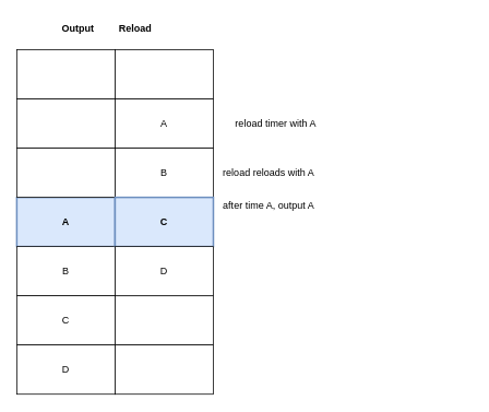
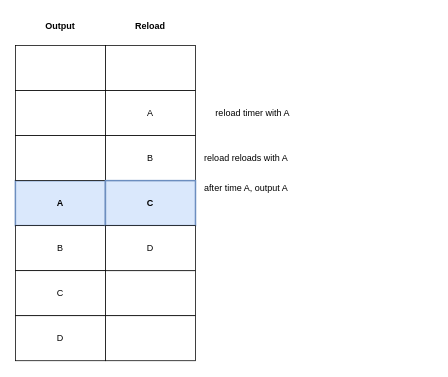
- <mxCell id="12" value="Output" style="text;html=1;strokeColor=none;fillColor=none;align=center;verticalAlign=middle;whiteSpace=wrap;rounded=0;fontStyle=1" vertex="1" parent="1"><mxGeometry x="65" y="20" width="60" height="30" as="geometry" /></mxCell>
+ <mxCell id="12" value="Output" style="text;html=1;strokeColor=none;fillColor=none;align=center;verticalAlign=middle;whiteSpace=wrap;rounded=0;fontStyle=1" vertex="1" parent="1"><mxGeometry x="50" y="20" width="60" height="30" as="geometry" /></mxCell>
- <mxCell id="13" value="Reload" style="text;html=1;strokeColor=none;fillColor=none;align=center;verticalAlign=middle;whiteSpace=wrap;rounded=0;fontStyle=1" vertex="1" parent="1"><mxGeometry x="135" y="20" width="60" height="30" as="geometry" /></mxCell>
+ <mxCell id="13" value="Reload" style="text;html=1;strokeColor=none;fillColor=none;align=center;verticalAlign=middle;whiteSpace=wrap;rounded=0;fontStyle=1" vertex="1" parent="1"><mxGeometry x="170" y="20" width="60" height="30" as="geometry" /></mxCell>
